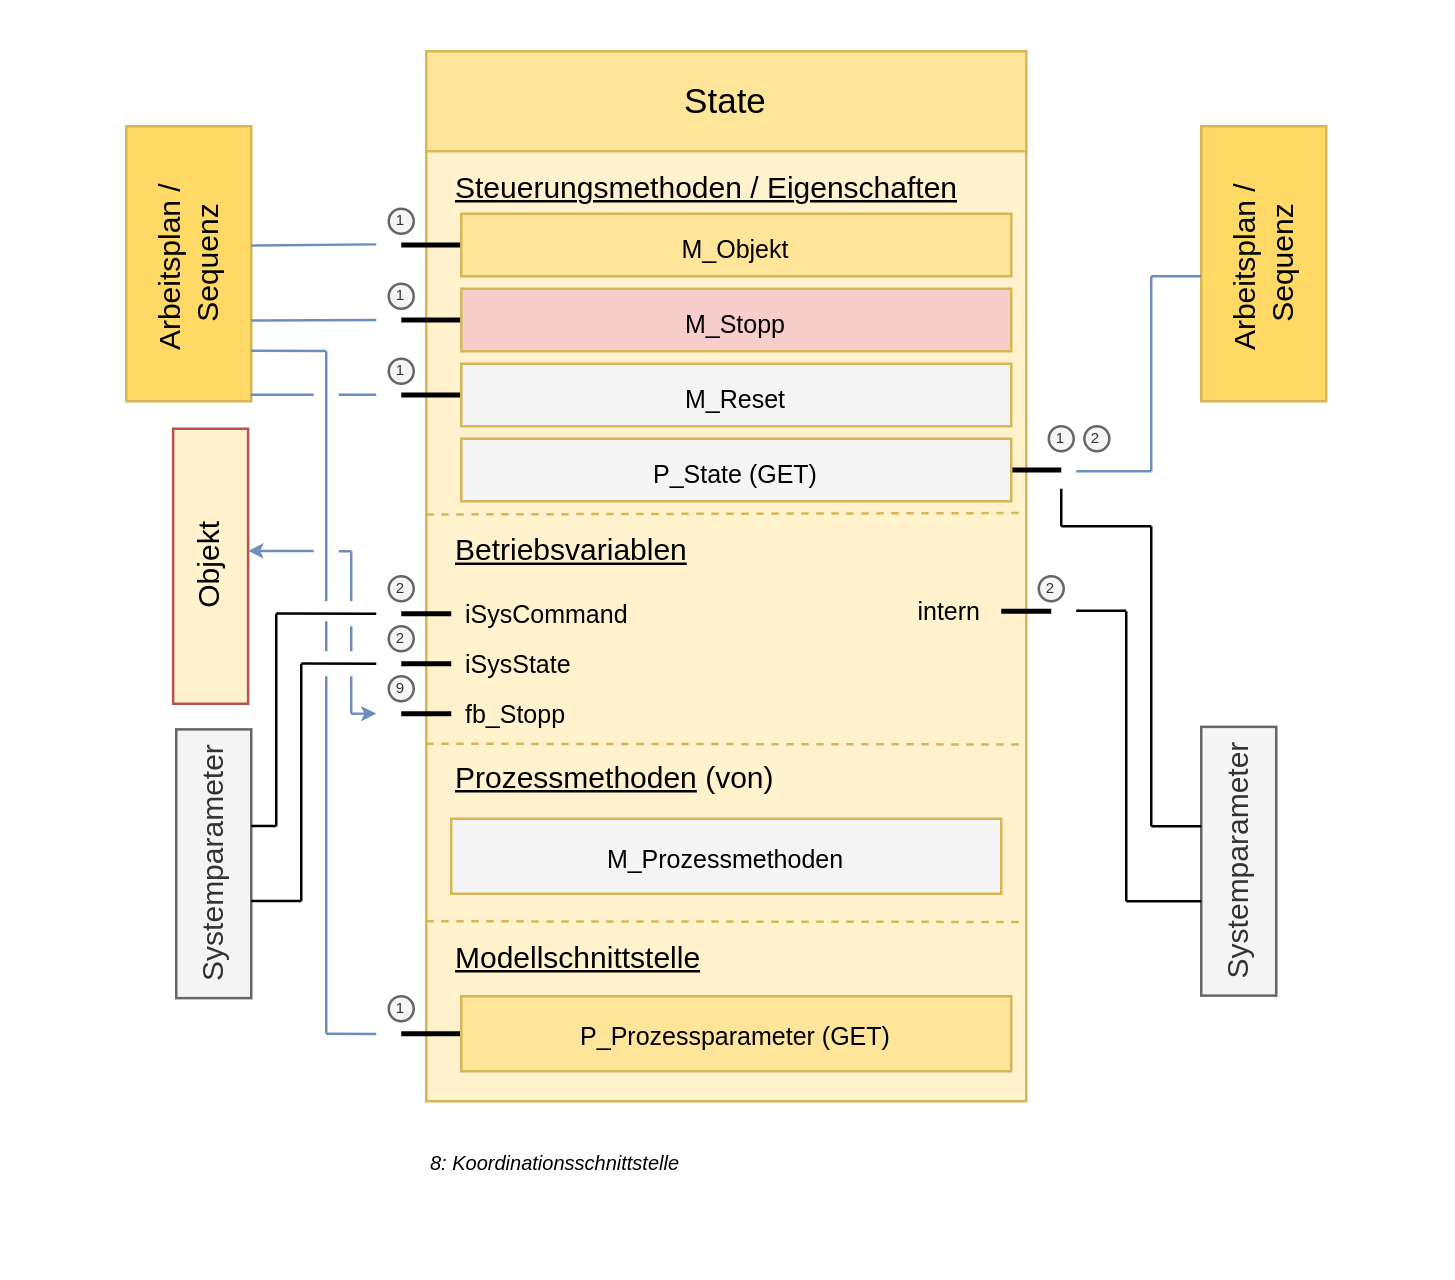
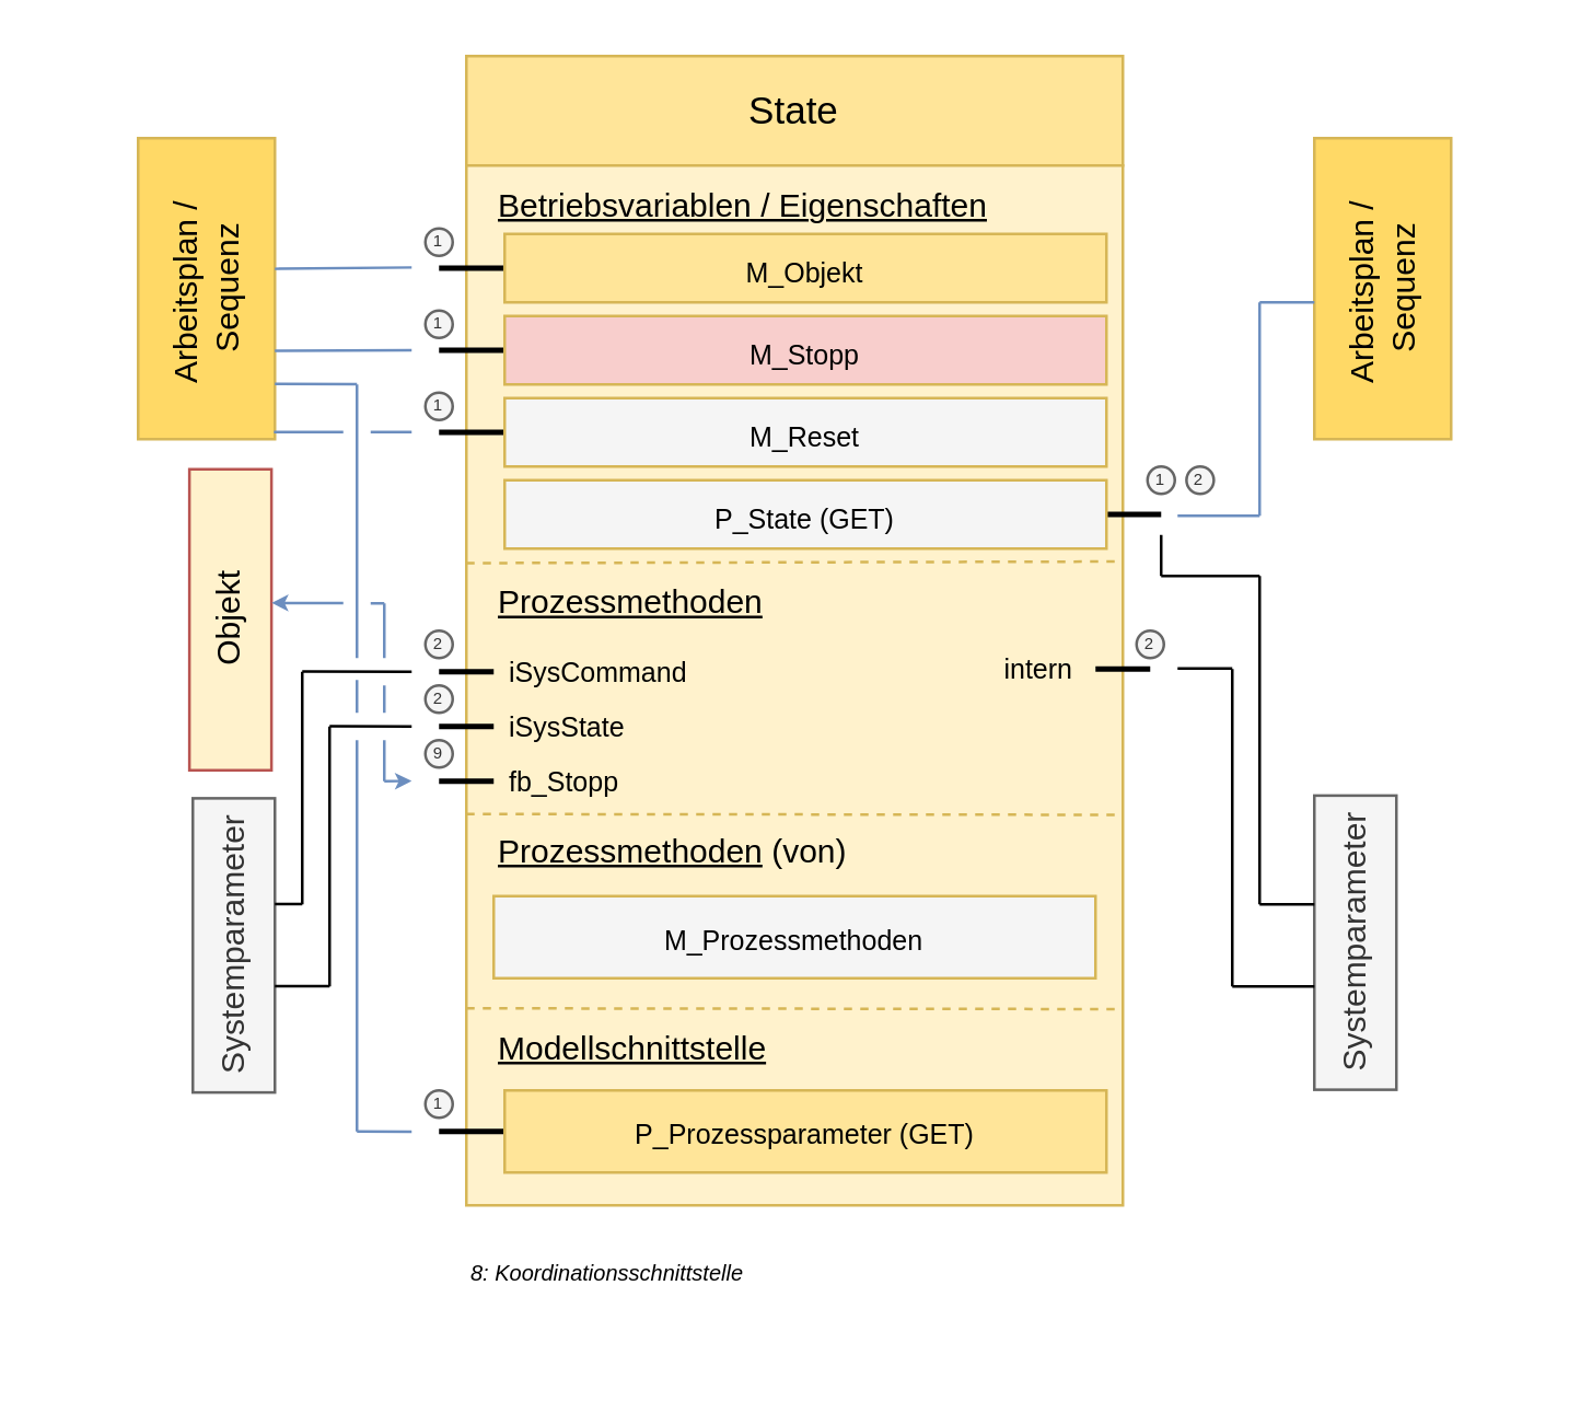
- <mxCell id="4" value="Steuerungsmethoden / Eigenschaften" style="text;html=1;align=left;verticalAlign=middle;whiteSpace=wrap;rounded=0;fontStyle=4" parent="1" vertex="1"><mxGeometry x="180" y="60" width="220" height="30" as="geometry" /></mxCell>
+ <mxCell id="4" value="Betriebsvariablen / Eigenschaften" style="text;html=1;align=left;verticalAlign=middle;whiteSpace=wrap;rounded=0;fontStyle=4" parent="1" vertex="1"><mxGeometry x="180" y="60" width="220" height="30" as="geometry" /></mxCell>
- <mxCell id="10" value="Betriebsvariablen" style="text;html=1;align=left;verticalAlign=middle;whiteSpace=wrap;rounded=0;fontStyle=4" parent="1" vertex="1"><mxGeometry x="180" y="205" width="120" height="30" as="geometry" /></mxCell>
+ <mxCell id="10" value="Prozessmethoden" style="text;html=1;align=left;verticalAlign=middle;whiteSpace=wrap;rounded=0;fontStyle=4" parent="1" vertex="1"><mxGeometry x="180" y="205" width="120" height="30" as="geometry" /></mxCell>
